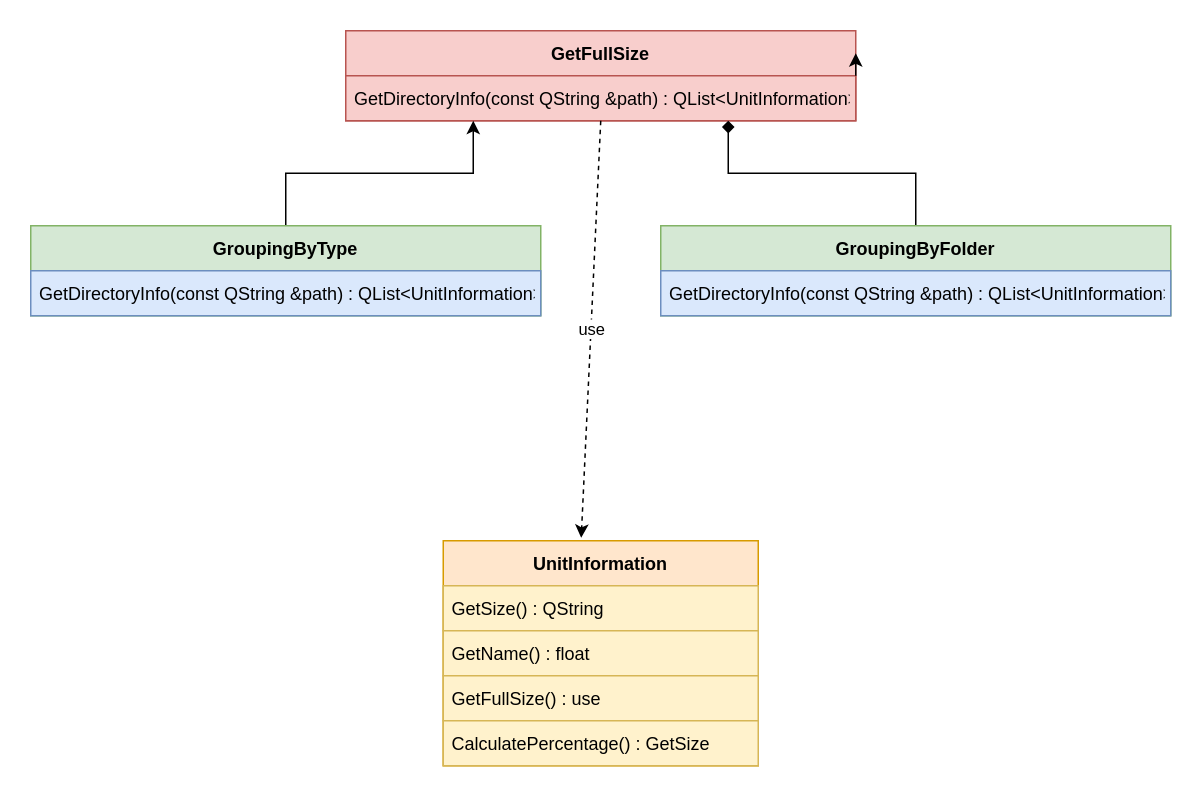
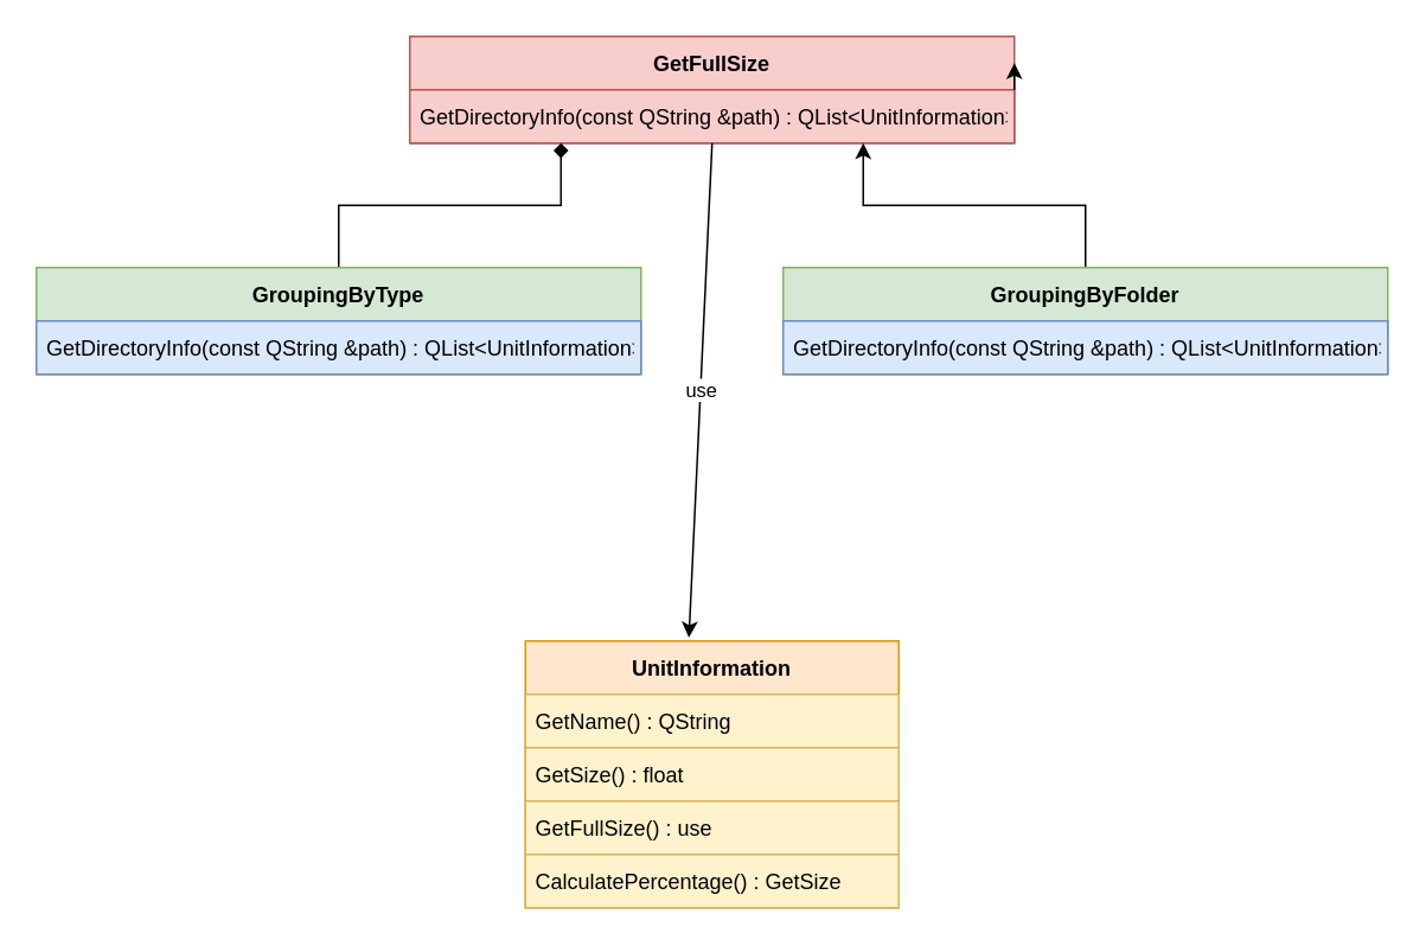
- <mxCell id="5" style="edgeStyle=orthogonalEdgeStyle;rounded=0;orthogonalLoop=1;jettySize=auto;html=1;entryX=0.25;entryY=1;entryDx=0;entryDy=0;fontColor=#000000;" parent="1" source="6" target="2" edge="1"><mxGeometry relative="1" as="geometry" /></mxCell>
+ <mxCell id="5" style="edgeStyle=orthogonalEdgeStyle;rounded=0;orthogonalLoop=1;jettySize=auto;html=1;entryX=0.25;entryY=1;entryDx=0;entryDy=0;fontColor=#000000;endArrow=diamond;" parent="1" source="6" target="2" edge="1"><mxGeometry relative="1" as="geometry" /></mxCell>
- <mxCell id="8" style="edgeStyle=orthogonalEdgeStyle;rounded=0;orthogonalLoop=1;jettySize=auto;html=1;exitX=0.5;exitY=0;exitDx=0;exitDy=0;entryX=0.75;entryY=1;entryDx=0;entryDy=0;fontColor=#000000;endArrow=diamond;" parent="1" source="9" target="2" edge="1"><mxGeometry relative="1" as="geometry" /></mxCell>
+ <mxCell id="8" style="edgeStyle=orthogonalEdgeStyle;rounded=0;orthogonalLoop=1;jettySize=auto;html=1;exitX=0.5;exitY=0;exitDx=0;exitDy=0;entryX=0.75;entryY=1;entryDx=0;entryDy=0;fontColor=#000000;" parent="1" source="9" target="2" edge="1"><mxGeometry relative="1" as="geometry" /></mxCell>
- <mxCell id="16" value="" style="endArrow=classic;html=1;rounded=0;fontColor=#000000;exitX=0.5;exitY=1;exitDx=0;exitDy=0;entryX=0.438;entryY=-0.013;entryDx=0;entryDy=0;entryPerimeter=0;dashed=1;" parent="1" edge="1" target="11" source="2"><mxGeometry relative="1" as="geometry"><mxPoint x="190" y="230" as="sourcePoint" /><mxPoint x="340" y="350" as="targetPoint" /></mxGeometry></mxCell>
+ <mxCell id="16" value="" style="endArrow=classic;html=1;rounded=0;fontColor=#000000;exitX=0.5;exitY=1;exitDx=0;exitDy=0;entryX=0.438;entryY=-0.013;entryDx=0;entryDy=0;entryPerimeter=0;" parent="1" edge="1" target="11" source="2"><mxGeometry relative="1" as="geometry"><mxPoint x="190" y="230" as="sourcePoint" /><mxPoint x="340" y="350" as="targetPoint" /></mxGeometry></mxCell>
- <mxCell id="12" value="GetSize() : QString" style="text;strokeColor=#d6b656;fillColor=#fff2cc;align=left;verticalAlign=middle;spacingLeft=4;spacingRight=4;overflow=hidden;points=[[0,0.5],[1,0.5]];portConstraint=eastwest;rotatable=0;" parent="11" vertex="1"><mxGeometry y="30" width="210" height="30" as="geometry" /></mxCell>
+ <mxCell id="12" value="GetName() : QString" style="text;strokeColor=#d6b656;fillColor=#fff2cc;align=left;verticalAlign=middle;spacingLeft=4;spacingRight=4;overflow=hidden;points=[[0,0.5],[1,0.5]];portConstraint=eastwest;rotatable=0;" parent="11" vertex="1"><mxGeometry y="30" width="210" height="30" as="geometry" /></mxCell>
- <mxCell id="13" value="GetName() : float" style="text;strokeColor=#d6b656;fillColor=#fff2cc;align=left;verticalAlign=middle;spacingLeft=4;spacingRight=4;overflow=hidden;points=[[0,0.5],[1,0.5]];portConstraint=eastwest;rotatable=0;" parent="11" vertex="1"><mxGeometry y="60" width="210" height="30" as="geometry" /></mxCell>
+ <mxCell id="13" value="GetSize() : float" style="text;strokeColor=#d6b656;fillColor=#fff2cc;align=left;verticalAlign=middle;spacingLeft=4;spacingRight=4;overflow=hidden;points=[[0,0.5],[1,0.5]];portConstraint=eastwest;rotatable=0;" parent="11" vertex="1"><mxGeometry y="60" width="210" height="30" as="geometry" /></mxCell>
